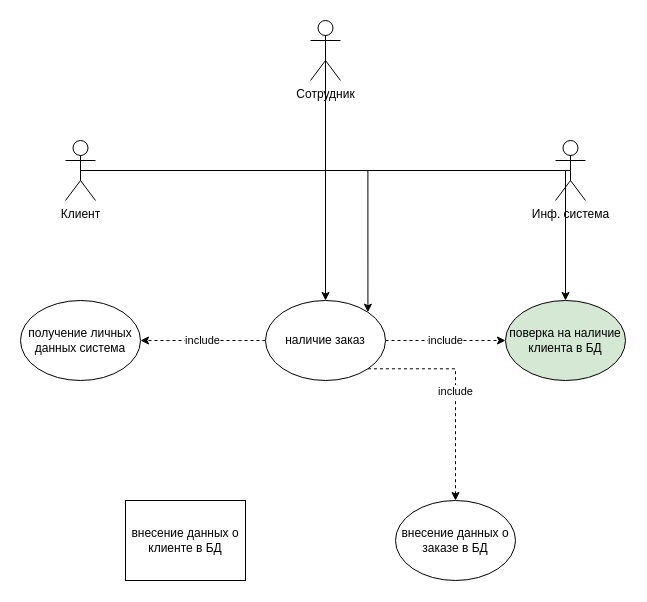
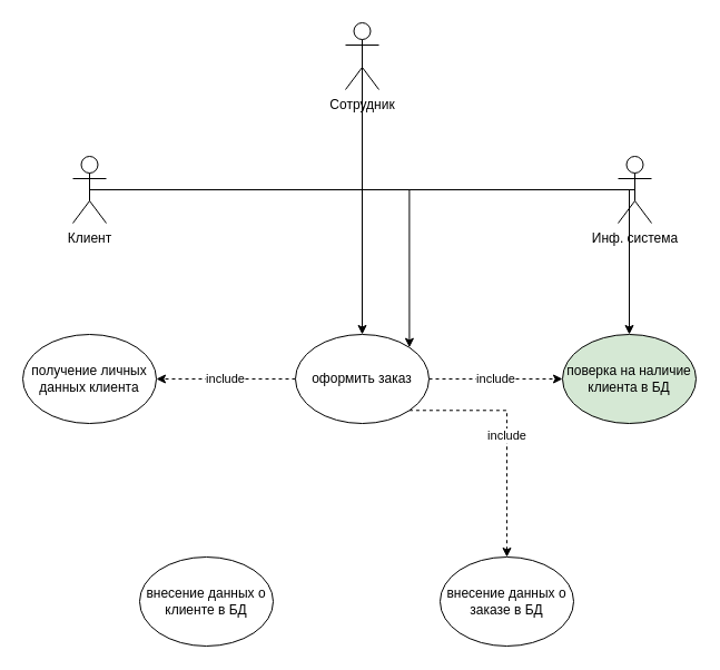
- <mxCell id="12" value="получение личных данных система" style="ellipse;whiteSpace=wrap;html=1;" vertex="1" parent="1"><mxGeometry x="20" y="300" width="120" height="80" as="geometry" /></mxCell>
+ <mxCell id="12" value="получение личных данных клиента" style="ellipse;whiteSpace=wrap;html=1;" vertex="1" parent="1"><mxGeometry x="20" y="300" width="120" height="80" as="geometry" /></mxCell>
- <mxCell id="5" value="наличие заказ" style="ellipse;whiteSpace=wrap;html=1;" vertex="1" parent="1"><mxGeometry x="265" y="300" width="120" height="80" as="geometry" /></mxCell>
+ <mxCell id="5" value="оформить заказ" style="ellipse;whiteSpace=wrap;html=1;" vertex="1" parent="1"><mxGeometry x="265" y="300" width="120" height="80" as="geometry" /></mxCell>
- <mxCell id="14" value="внесение данных о клиенте в БД" style="whiteSpace=wrap;html=1;rounded=0;" vertex="1" parent="1"><mxGeometry x="125" y="500" width="120" height="80" as="geometry" /></mxCell>
+ <mxCell id="14" value="внесение данных о клиенте в БД" style="ellipse;whiteSpace=wrap;html=1;" vertex="1" parent="1"><mxGeometry x="125" y="500" width="120" height="80" as="geometry" /></mxCell>
